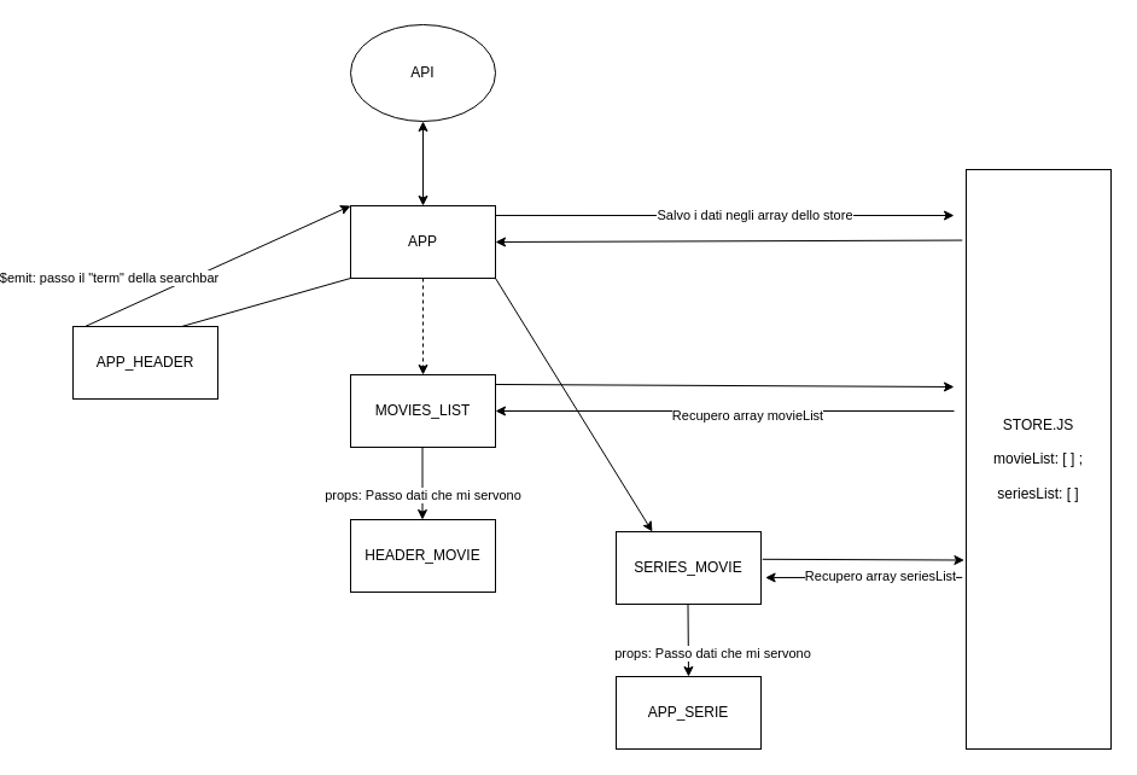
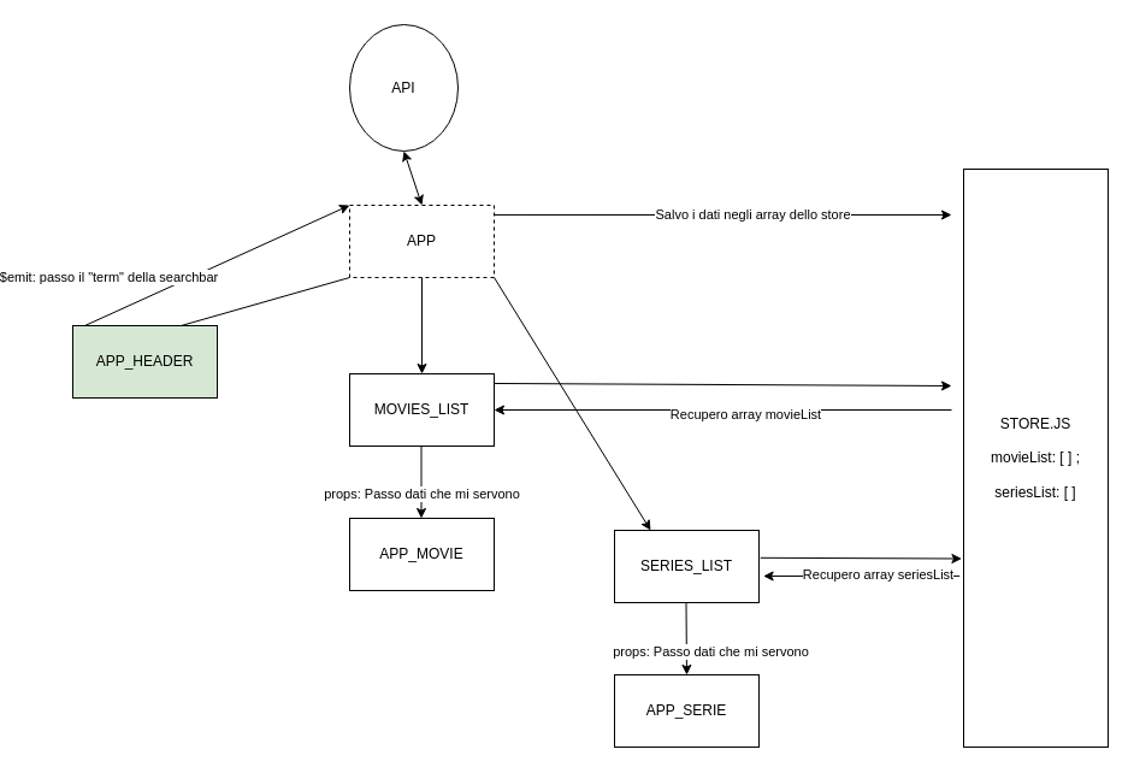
- <mxCell id="9" value="API" style="ellipse;whiteSpace=wrap;html=1;" vertex="1" parent="1"><mxGeometry x="250" y="20" width="120" height="80" as="geometry" /></mxCell>
+ <mxCell id="9" value="API" style="ellipse;whiteSpace=wrap;html=1;" vertex="1" parent="1"><mxGeometry x="250" y="20" width="90" height="105" as="geometry" /></mxCell>
- <mxCell id="22" value="" style="endArrow=classic;html=1;rounded=0;entryX=1;entryY=0.5;entryDx=0;entryDy=0;exitX=-0.027;exitY=0.122;exitDx=0;exitDy=0;exitPerimeter=0;" edge="1" parent="1" source="17" target="2"><mxGeometry width="50" height="50" relative="1" as="geometry"><mxPoint x="580" y="240" as="sourcePoint" /><mxPoint x="630" y="190" as="targetPoint" /></mxGeometry></mxCell>
- <mxCell id="2" value="APP&lt;br&gt;" style="rounded=0;whiteSpace=wrap;html=1;" vertex="1" parent="1"><mxGeometry x="250" y="170" width="120" height="60" as="geometry" /></mxCell>
+ <mxCell id="2" value="APP&lt;br&gt;" style="rounded=0;whiteSpace=wrap;html=1;dashed=1;" vertex="1" parent="1"><mxGeometry x="250" y="170" width="120" height="60" as="geometry" /></mxCell>
- <mxCell id="7" value="" style="endArrow=classic;html=1;rounded=0;exitX=0.5;exitY=1;exitDx=0;exitDy=0;entryX=0.5;entryY=0;entryDx=0;entryDy=0;dashed=1;" edge="1" parent="1" source="2" target="4"><mxGeometry width="50" height="50" relative="1" as="geometry"><mxPoint x="420" y="225" as="sourcePoint" /><mxPoint x="470" y="175" as="targetPoint" /></mxGeometry></mxCell>
+ <mxCell id="7" value="" style="endArrow=classic;html=1;rounded=0;exitX=0.5;exitY=1;exitDx=0;exitDy=0;entryX=0.5;entryY=0;entryDx=0;entryDy=0;" edge="1" parent="1" source="2" target="4"><mxGeometry width="50" height="50" relative="1" as="geometry"><mxPoint x="420" y="225" as="sourcePoint" /><mxPoint x="470" y="175" as="targetPoint" /></mxGeometry></mxCell>
- <mxCell id="3" value="APP_HEADER" style="rounded=0;whiteSpace=wrap;html=1;" vertex="1" parent="1"><mxGeometry x="20" y="270" width="120" height="60" as="geometry" /></mxCell>
+ <mxCell id="3" value="APP_HEADER" style="rounded=0;whiteSpace=wrap;html=1;fillColor=#d5e8d4;" vertex="1" parent="1"><mxGeometry x="20" y="270" width="120" height="60" as="geometry" /></mxCell>
- <mxCell id="15" value="HEADER_MOVIE" style="rounded=0;whiteSpace=wrap;html=1;" vertex="1" parent="1"><mxGeometry x="250" y="430" width="120" height="60" as="geometry" /></mxCell>
+ <mxCell id="15" value="APP_MOVIE" style="rounded=0;whiteSpace=wrap;html=1;" vertex="1" parent="1"><mxGeometry x="250" y="430" width="120" height="60" as="geometry" /></mxCell>
- <mxCell id="5" value="SERIES_MOVIE" style="rounded=0;whiteSpace=wrap;html=1;" vertex="1" parent="1"><mxGeometry x="470" y="440" width="120" height="60" as="geometry" /></mxCell>
+ <mxCell id="5" value="SERIES_LIST" style="rounded=0;whiteSpace=wrap;html=1;" vertex="1" parent="1"><mxGeometry x="470" y="440" width="120" height="60" as="geometry" /></mxCell>
